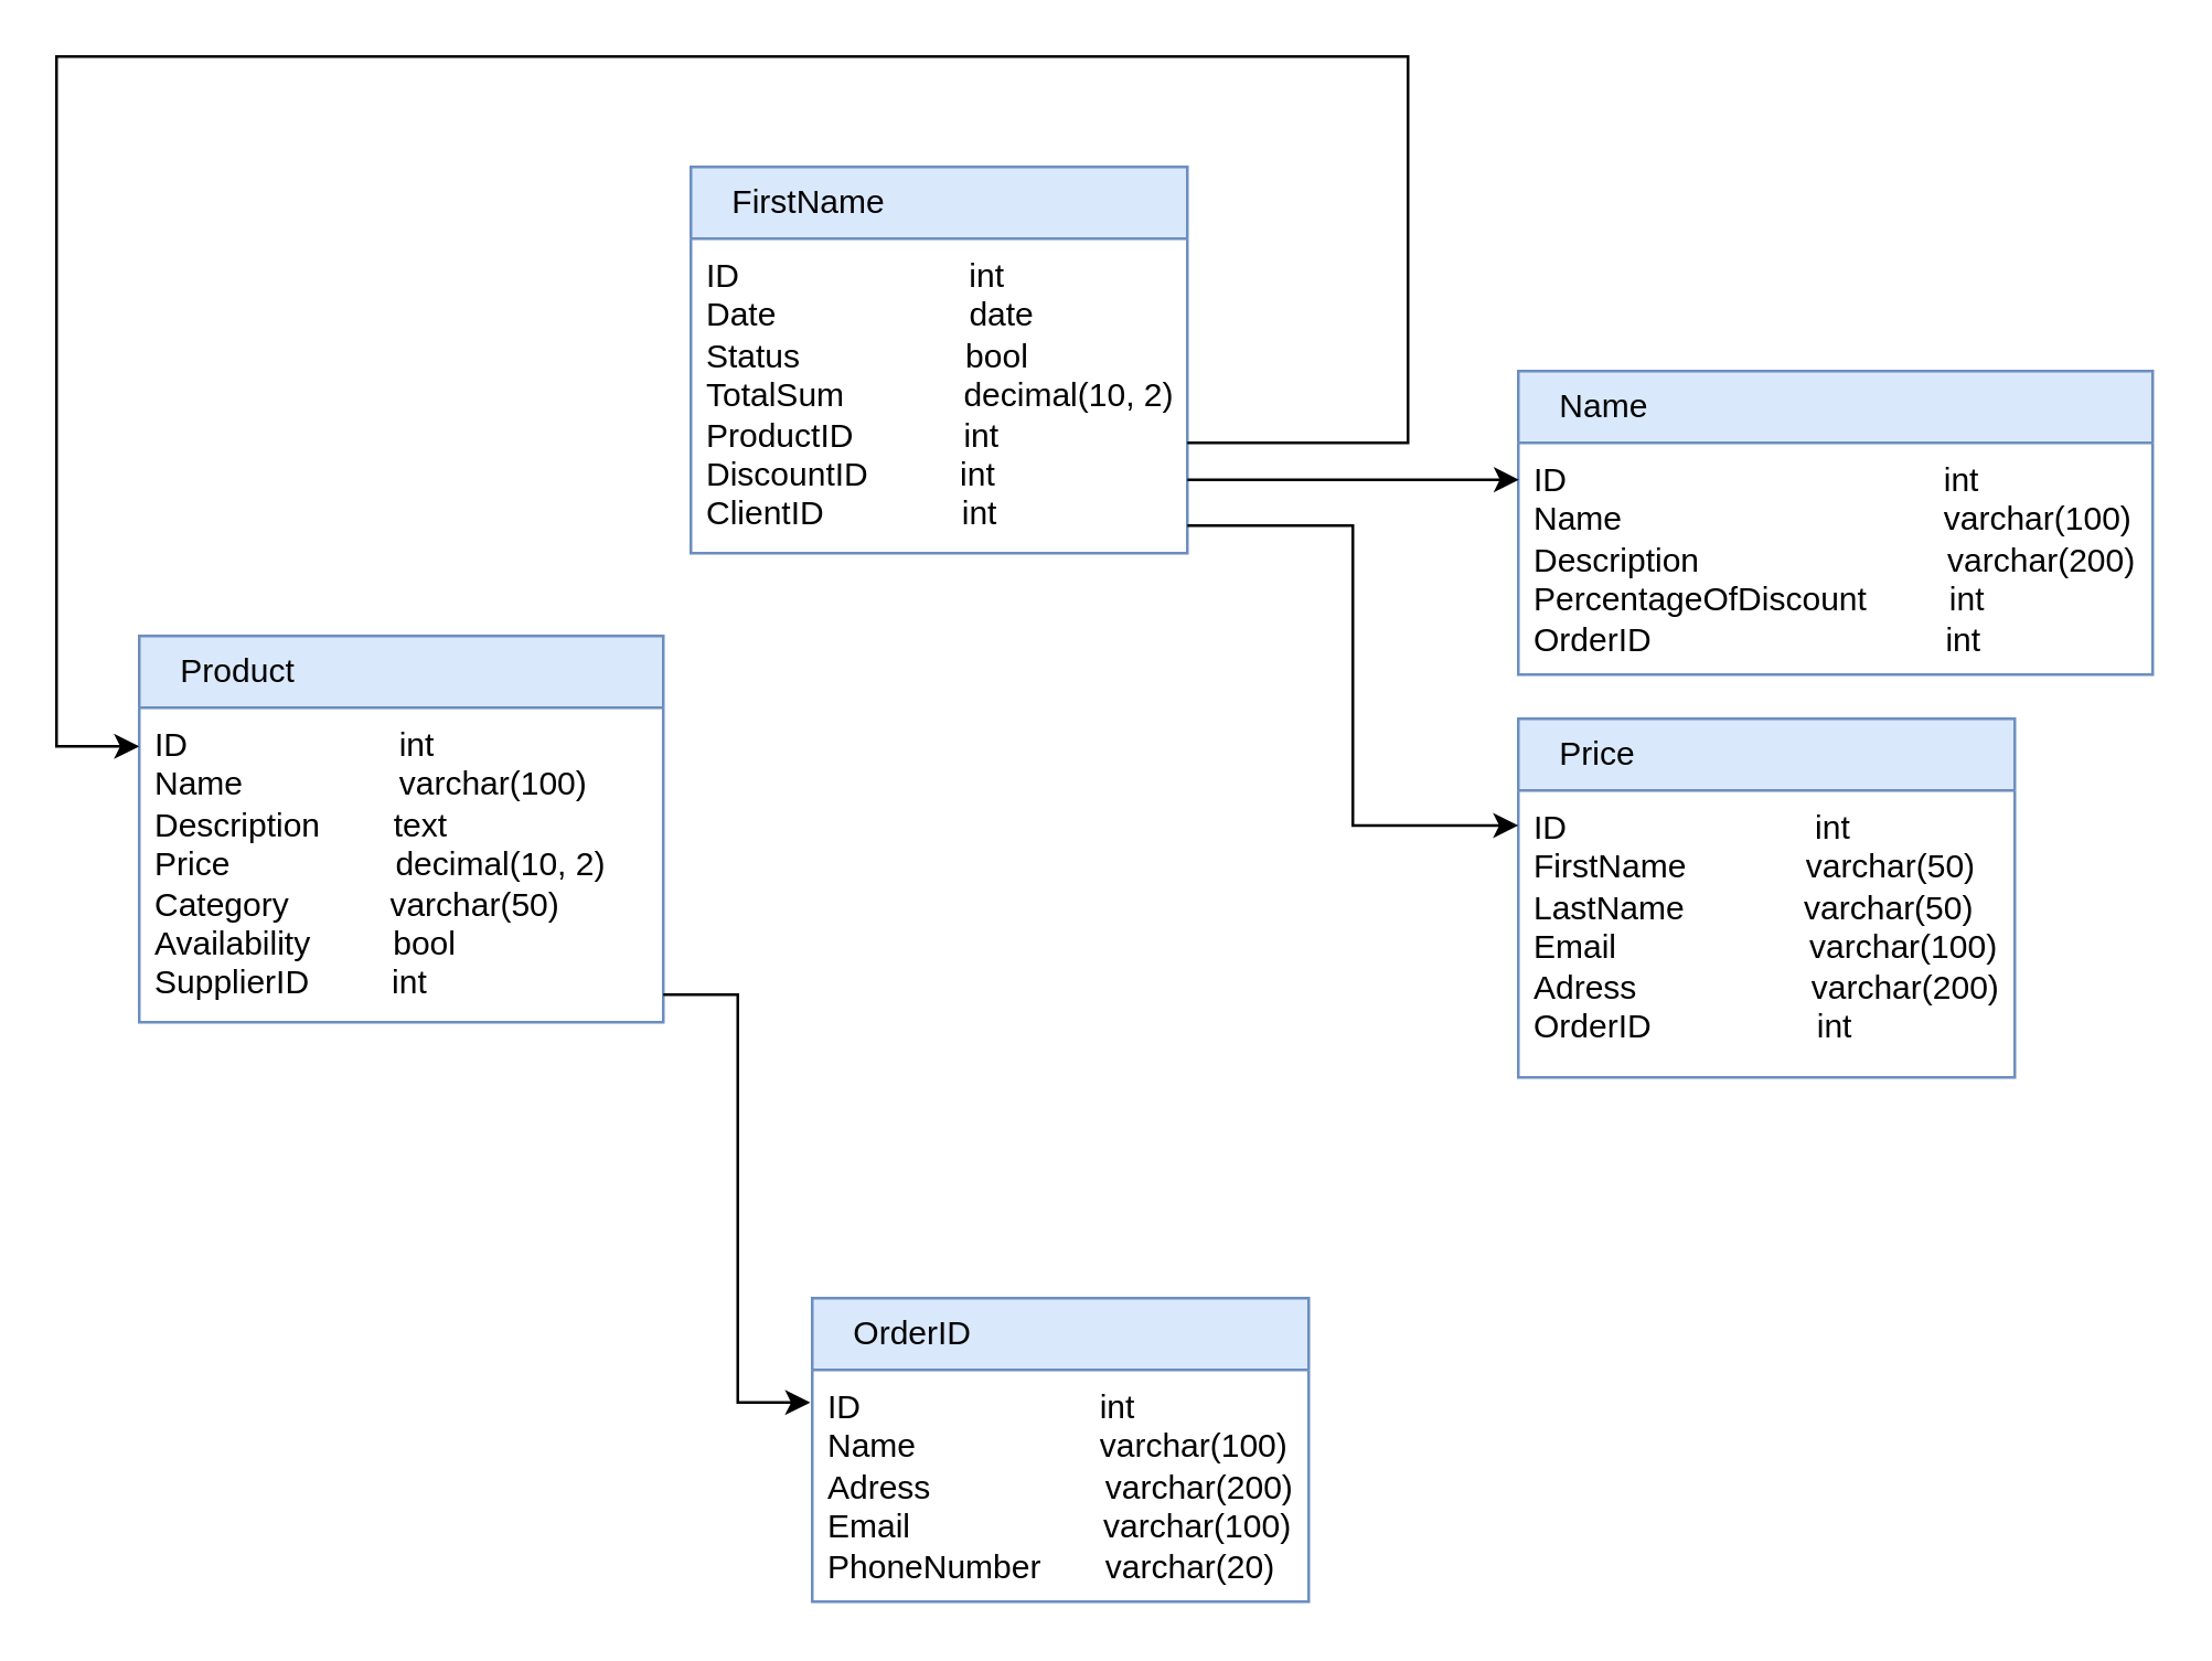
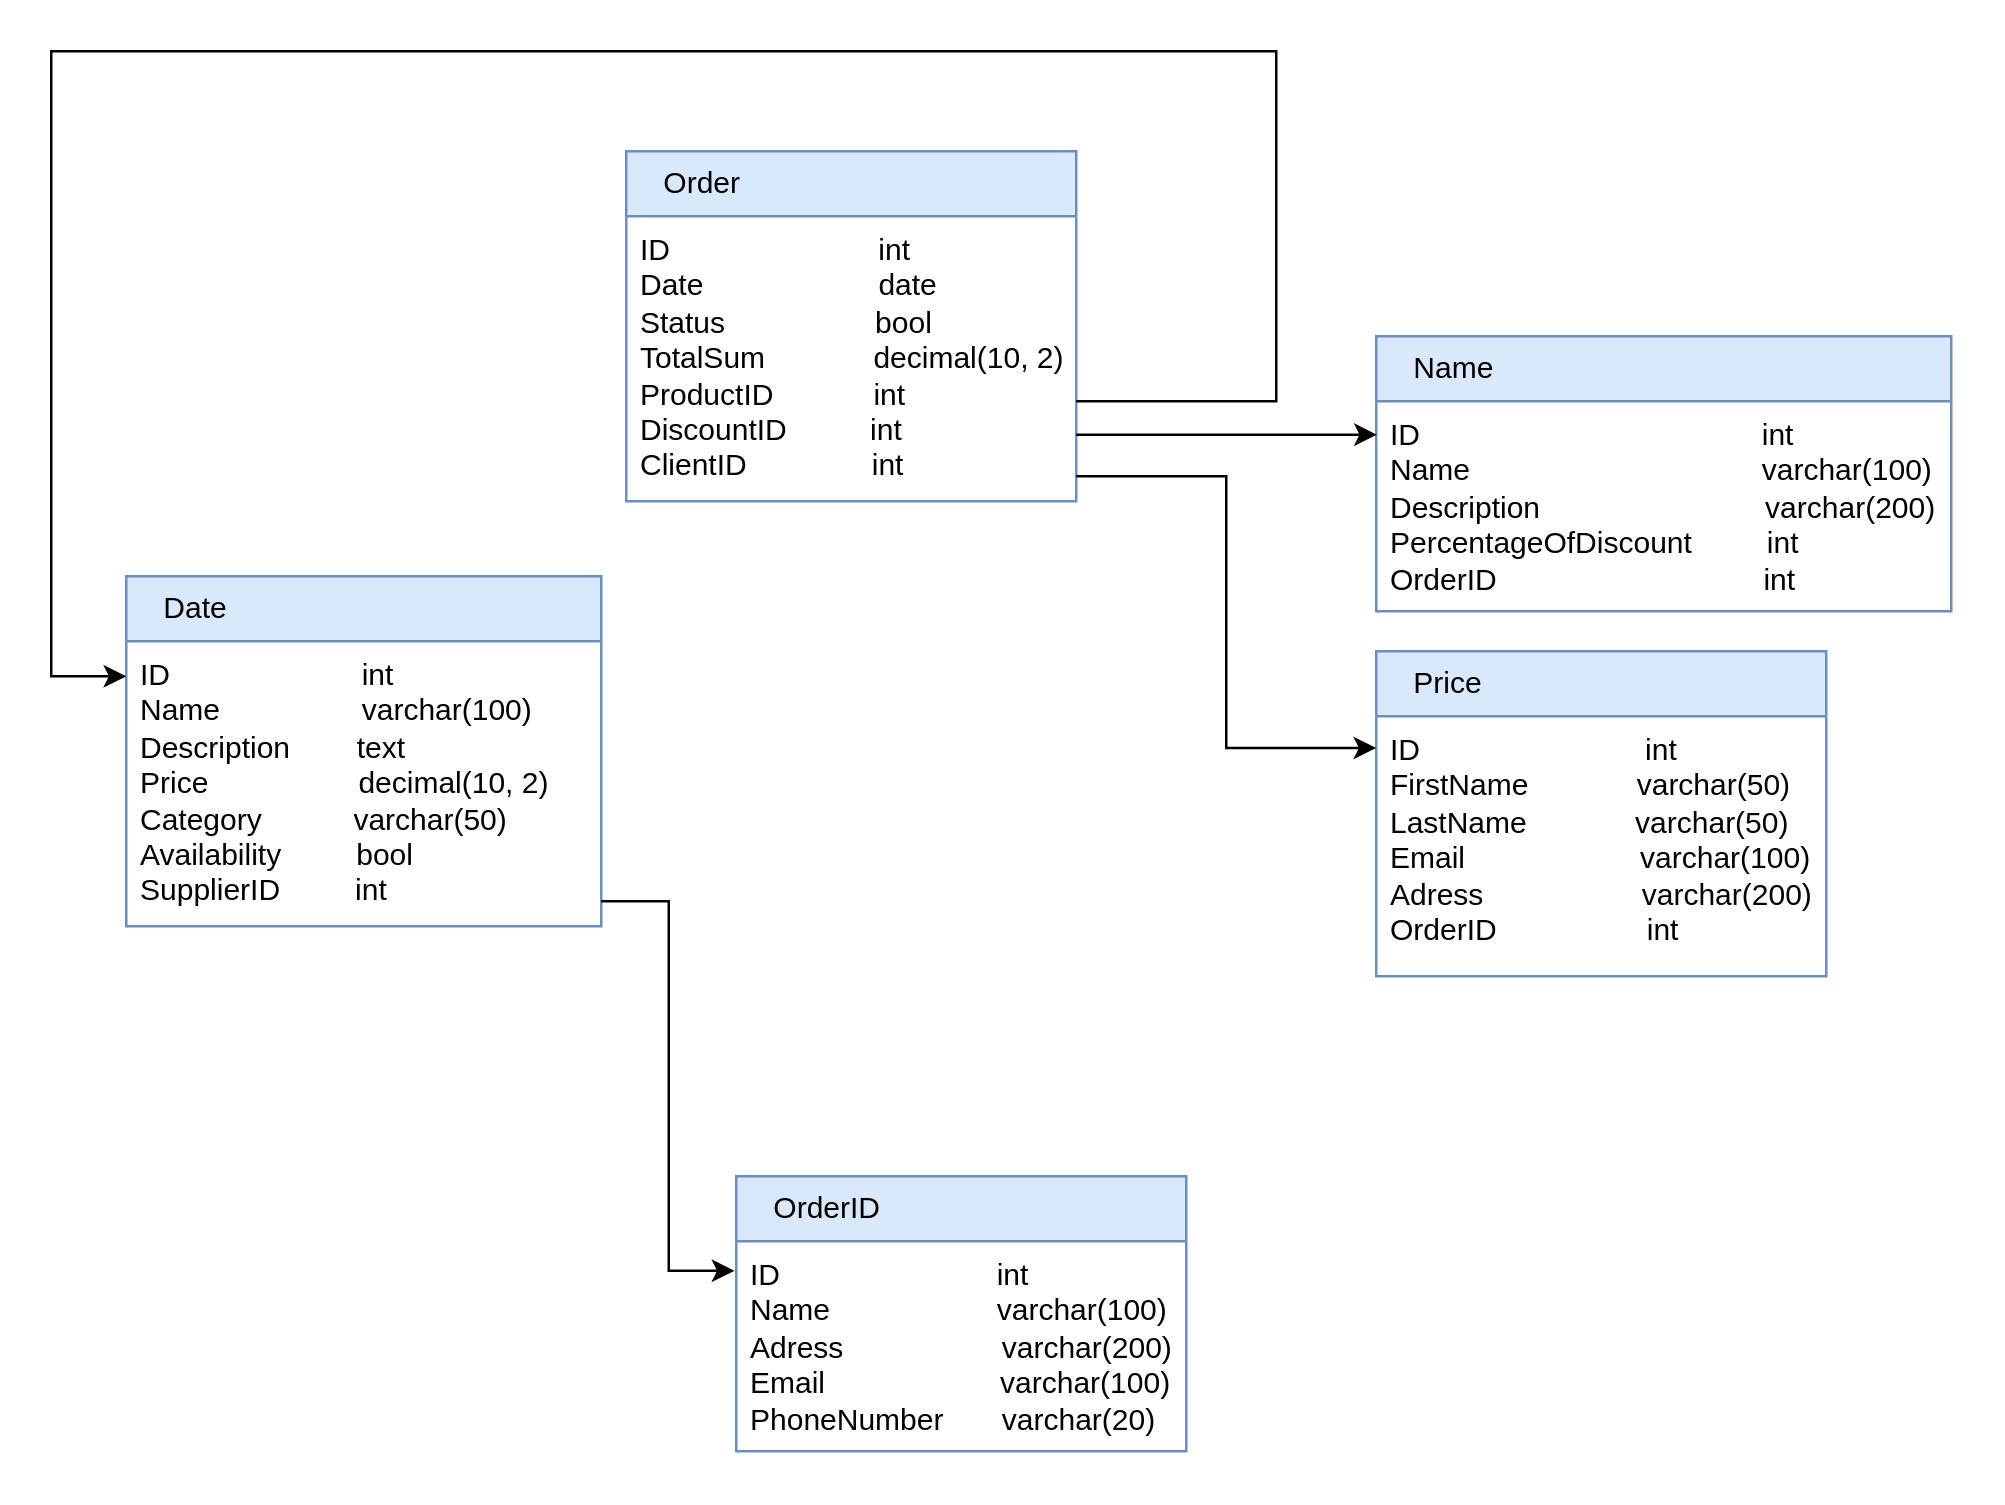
- <mxCell id="6" value="&amp;nbsp; &amp;nbsp; FirstName" style="swimlane;fontStyle=0;childLayout=stackLayout;horizontal=1;startSize=26;fillColor=#dae8fc;horizontalStack=0;resizeParent=1;resizeParentMax=0;resizeLast=0;collapsible=1;marginBottom=0;html=1;align=left;strokeColor=#6c8ebf;" vertex="1" parent="1"><mxGeometry x="250" y="60" width="180" height="140" as="geometry"><mxRectangle x="230" y="280" width="90" height="30" as="alternateBounds" /></mxGeometry></mxCell>
+ <mxCell id="6" value="&amp;nbsp; &amp;nbsp; Order" style="swimlane;fontStyle=0;childLayout=stackLayout;horizontal=1;startSize=26;fillColor=#dae8fc;horizontalStack=0;resizeParent=1;resizeParentMax=0;resizeLast=0;collapsible=1;marginBottom=0;html=1;align=left;strokeColor=#6c8ebf;" vertex="1" parent="1"><mxGeometry x="250" y="60" width="180" height="140" as="geometry"><mxRectangle x="230" y="280" width="90" height="30" as="alternateBounds" /></mxGeometry></mxCell>
- <mxCell id="2" value="&amp;nbsp; &amp;nbsp; Product" style="swimlane;fontStyle=0;childLayout=stackLayout;horizontal=1;startSize=26;fillColor=#dae8fc;horizontalStack=0;resizeParent=1;resizeParentMax=0;resizeLast=0;collapsible=1;marginBottom=0;html=1;align=left;strokeColor=#6c8ebf;" vertex="1" parent="1"><mxGeometry x="50" y="230" width="190" height="140" as="geometry"><mxRectangle x="230" y="280" width="90" height="30" as="alternateBounds" /></mxGeometry></mxCell>
+ <mxCell id="2" value="&amp;nbsp; &amp;nbsp; Date" style="swimlane;fontStyle=0;childLayout=stackLayout;horizontal=1;startSize=26;fillColor=#dae8fc;horizontalStack=0;resizeParent=1;resizeParentMax=0;resizeLast=0;collapsible=1;marginBottom=0;html=1;align=left;strokeColor=#6c8ebf;" vertex="1" parent="1"><mxGeometry x="50" y="230" width="190" height="140" as="geometry"><mxRectangle x="230" y="280" width="90" height="30" as="alternateBounds" /></mxGeometry></mxCell>
